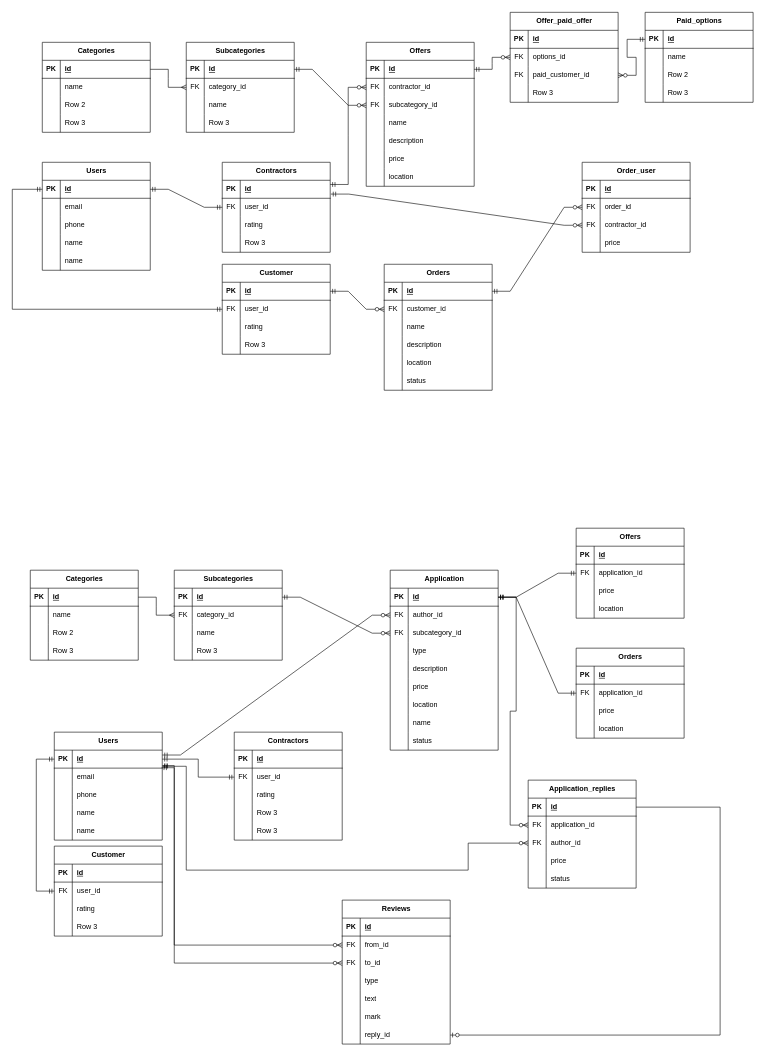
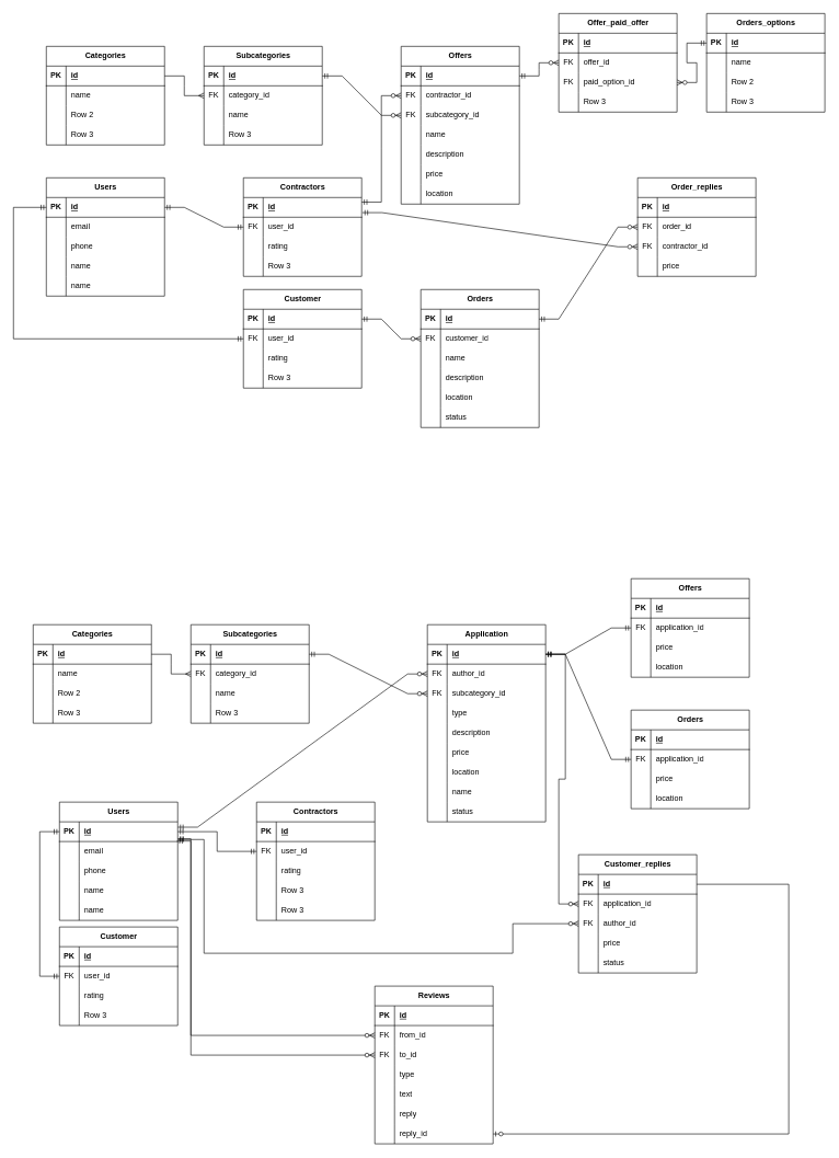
- <mxCell id="117" value="Paid_options" style="shape=table;startSize=30;container=1;collapsible=1;childLayout=tableLayout;fixedRows=1;rowLines=0;fontStyle=1;align=center;resizeLast=1;html=1;" vertex="1" parent="1"><mxGeometry x="1075" y="20" width="180" height="150" as="geometry" /></mxCell>
+ <mxCell id="117" value="Orders_options" style="shape=table;startSize=30;container=1;collapsible=1;childLayout=tableLayout;fixedRows=1;rowLines=0;fontStyle=1;align=center;resizeLast=1;html=1;" vertex="1" parent="1"><mxGeometry x="1075" y="20" width="180" height="150" as="geometry" /></mxCell>
- <mxCell id="136" value="options_id" style="shape=partialRectangle;connectable=0;fillColor=none;top=0;left=0;bottom=0;right=0;align=left;spacingLeft=6;overflow=hidden;whiteSpace=wrap;html=1;" vertex="1" parent="134"><mxGeometry x="30" width="150" height="30" as="geometry"><mxRectangle width="150" height="30" as="alternateBounds" /></mxGeometry></mxCell>
+ <mxCell id="136" value="offer_id" style="shape=partialRectangle;connectable=0;fillColor=none;top=0;left=0;bottom=0;right=0;align=left;spacingLeft=6;overflow=hidden;whiteSpace=wrap;html=1;" vertex="1" parent="134"><mxGeometry x="30" width="150" height="30" as="geometry"><mxRectangle width="150" height="30" as="alternateBounds" /></mxGeometry></mxCell>
- <mxCell id="139" value="paid_customer_id" style="shape=partialRectangle;connectable=0;fillColor=none;top=0;left=0;bottom=0;right=0;align=left;spacingLeft=6;overflow=hidden;whiteSpace=wrap;html=1;" vertex="1" parent="137"><mxGeometry x="30" width="150" height="30" as="geometry"><mxRectangle width="150" height="30" as="alternateBounds" /></mxGeometry></mxCell>
+ <mxCell id="139" value="paid_option_id" style="shape=partialRectangle;connectable=0;fillColor=none;top=0;left=0;bottom=0;right=0;align=left;spacingLeft=6;overflow=hidden;whiteSpace=wrap;html=1;" vertex="1" parent="137"><mxGeometry x="30" width="150" height="30" as="geometry"><mxRectangle width="150" height="30" as="alternateBounds" /></mxGeometry></mxCell>
- <mxCell id="145" value="Order_user" style="shape=table;startSize=30;container=1;collapsible=1;childLayout=tableLayout;fixedRows=1;rowLines=0;fontStyle=1;align=center;resizeLast=1;html=1;" vertex="1" parent="1"><mxGeometry x="970" y="270" width="180" height="150" as="geometry" /></mxCell>
+ <mxCell id="145" value="Order_replies" style="shape=table;startSize=30;container=1;collapsible=1;childLayout=tableLayout;fixedRows=1;rowLines=0;fontStyle=1;align=center;resizeLast=1;html=1;" vertex="1" parent="1"><mxGeometry x="970" y="270" width="180" height="150" as="geometry" /></mxCell>
- <mxCell id="292" value="Application_replies" style="shape=table;startSize=30;container=1;collapsible=1;childLayout=tableLayout;fixedRows=1;rowLines=0;fontStyle=1;align=center;resizeLast=1;html=1;" vertex="1" parent="1"><mxGeometry x="880" y="1300" width="180" height="180" as="geometry" /></mxCell>
+ <mxCell id="292" value="Customer_replies" style="shape=table;startSize=30;container=1;collapsible=1;childLayout=tableLayout;fixedRows=1;rowLines=0;fontStyle=1;align=center;resizeLast=1;html=1;" vertex="1" parent="1"><mxGeometry x="880" y="1300" width="180" height="180" as="geometry" /></mxCell>
- <mxCell id="328" value="mark" style="shape=partialRectangle;connectable=0;fillColor=none;top=0;left=0;bottom=0;right=0;align=left;spacingLeft=6;overflow=hidden;whiteSpace=wrap;html=1;" vertex="1" parent="326"><mxGeometry x="30" width="150" height="30" as="geometry"><mxRectangle width="150" height="30" as="alternateBounds" /></mxGeometry></mxCell>
+ <mxCell id="328" value="reply" style="shape=partialRectangle;connectable=0;fillColor=none;top=0;left=0;bottom=0;right=0;align=left;spacingLeft=6;overflow=hidden;whiteSpace=wrap;html=1;" vertex="1" parent="326"><mxGeometry x="30" width="150" height="30" as="geometry"><mxRectangle width="150" height="30" as="alternateBounds" /></mxGeometry></mxCell>
